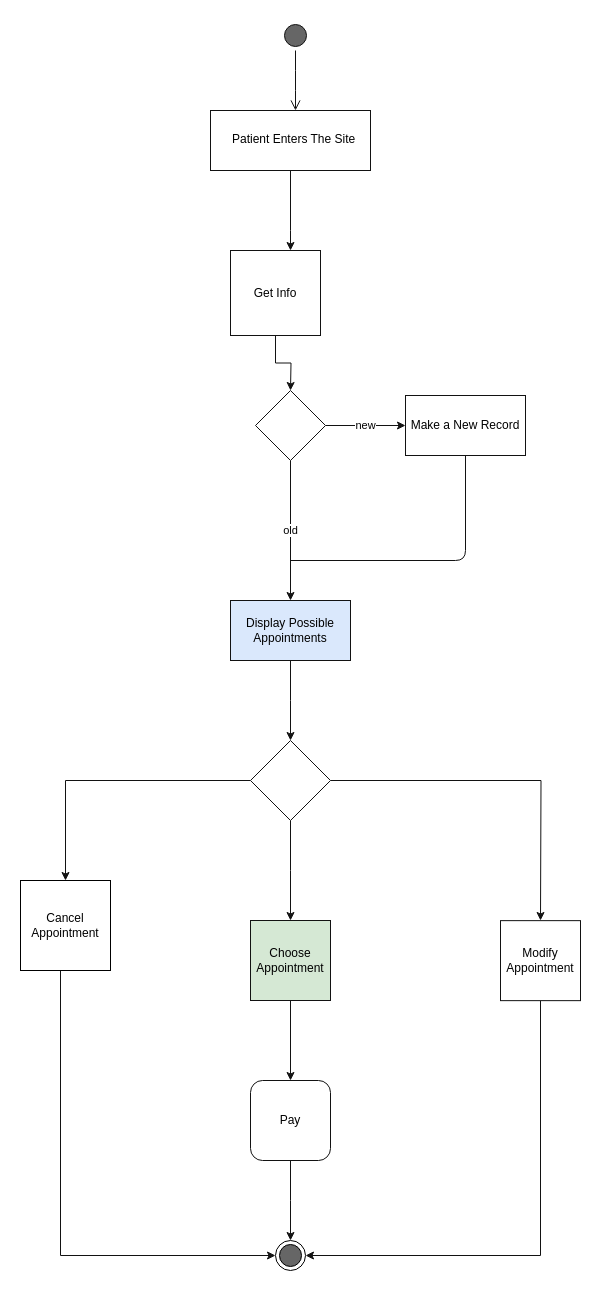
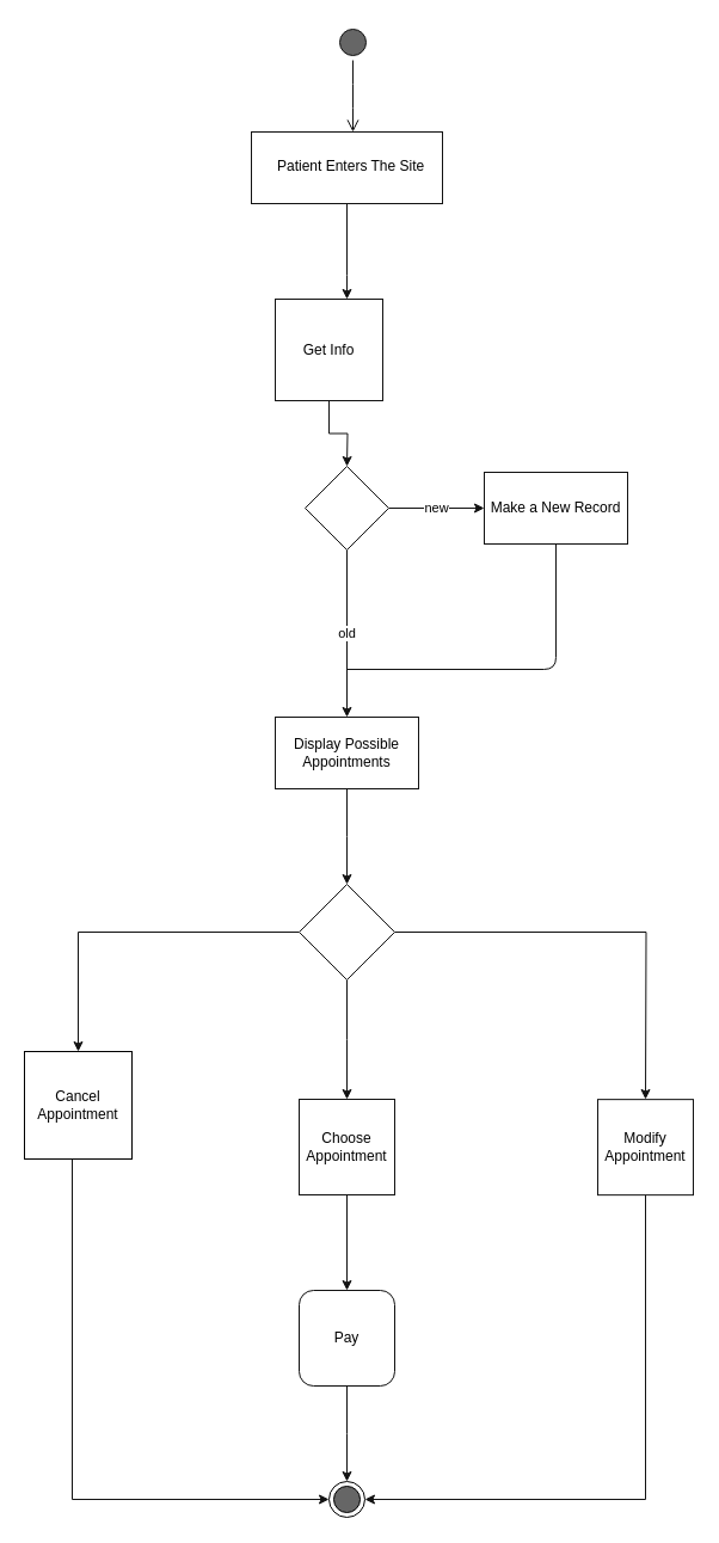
- <mxCell id="15" value="Display Possible Appointments" style="rounded=0;whiteSpace=wrap;html=1;strokeColor=#121212;fillColor=#dae8fc;" vertex="1" parent="1"><mxGeometry x="230" y="600" width="120" height="60" as="geometry" /></mxCell>
+ <mxCell id="15" value="Display Possible Appointments" style="rounded=0;whiteSpace=wrap;html=1;strokeColor=#121212;fillColor=#FFFFFF;" vertex="1" parent="1"><mxGeometry x="230" y="600" width="120" height="60" as="geometry" /></mxCell>
- <mxCell id="24" value="Choose Appointment" style="whiteSpace=wrap;html=1;aspect=fixed;strokeColor=#121212;fillColor=#d5e8d4;" vertex="1" parent="1"><mxGeometry x="250" y="920" width="80" height="80" as="geometry" /></mxCell>
+ <mxCell id="24" value="Choose Appointment" style="whiteSpace=wrap;html=1;aspect=fixed;strokeColor=#121212;fillColor=#FFFFFF;" vertex="1" parent="1"><mxGeometry x="250" y="920" width="80" height="80" as="geometry" /></mxCell>
